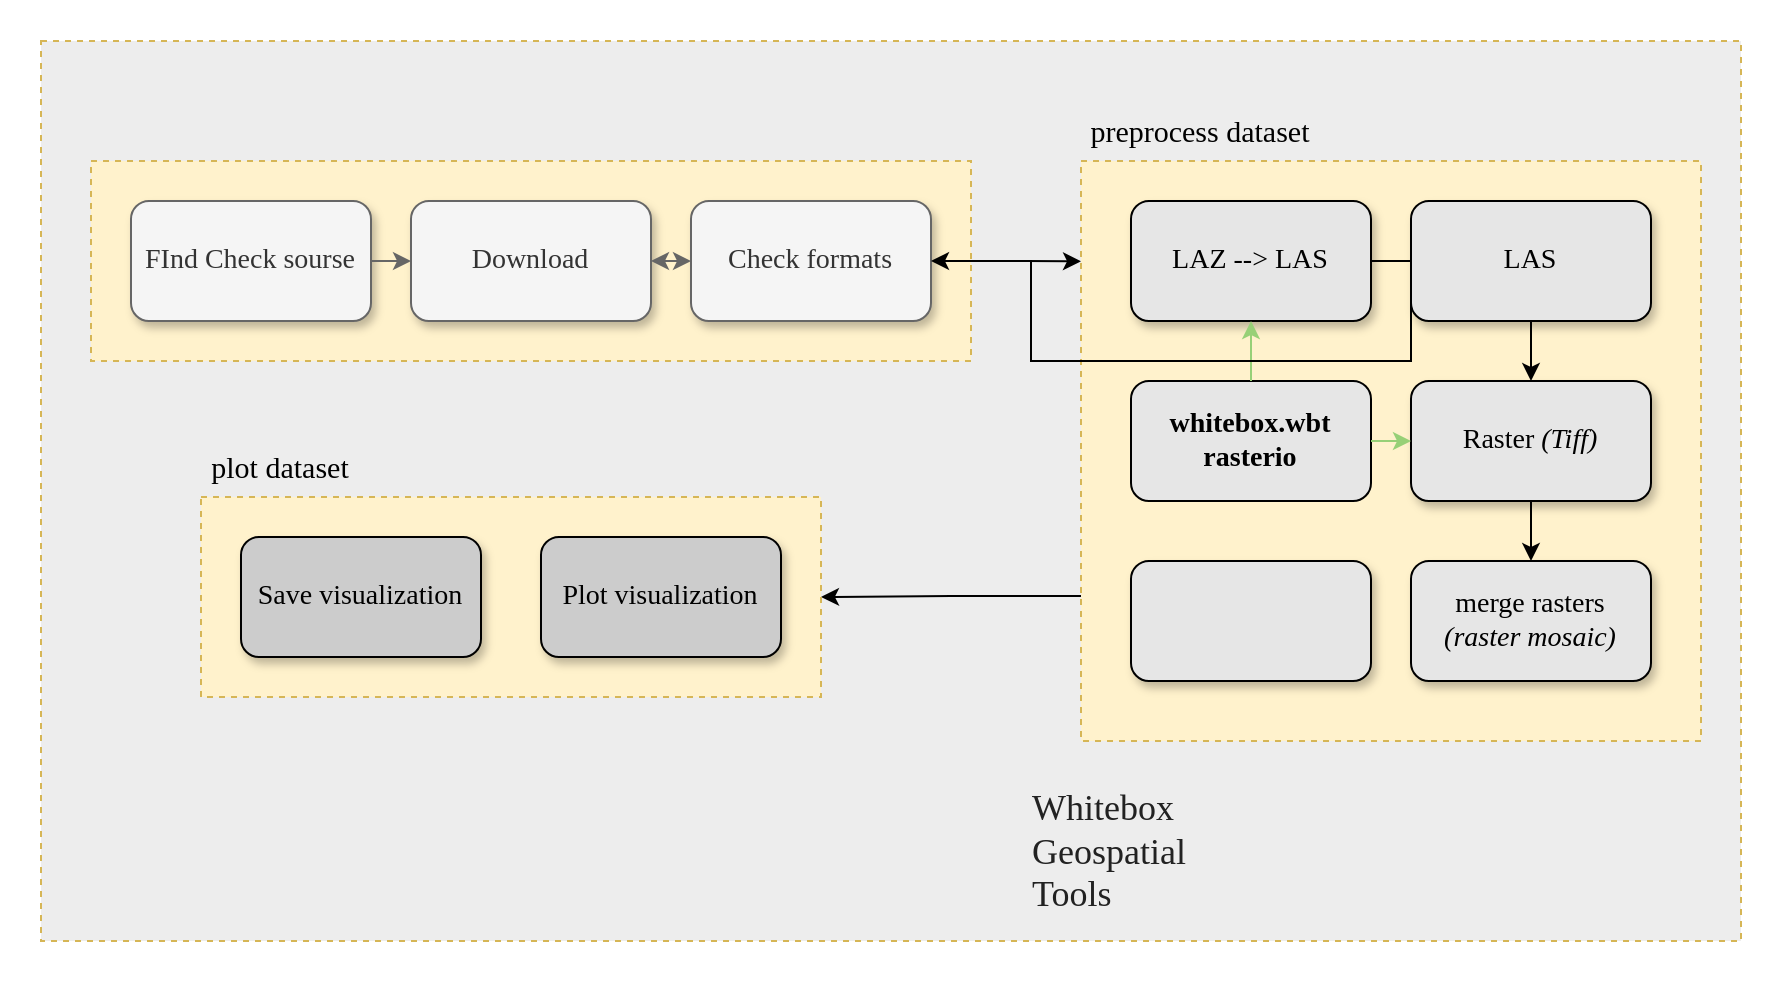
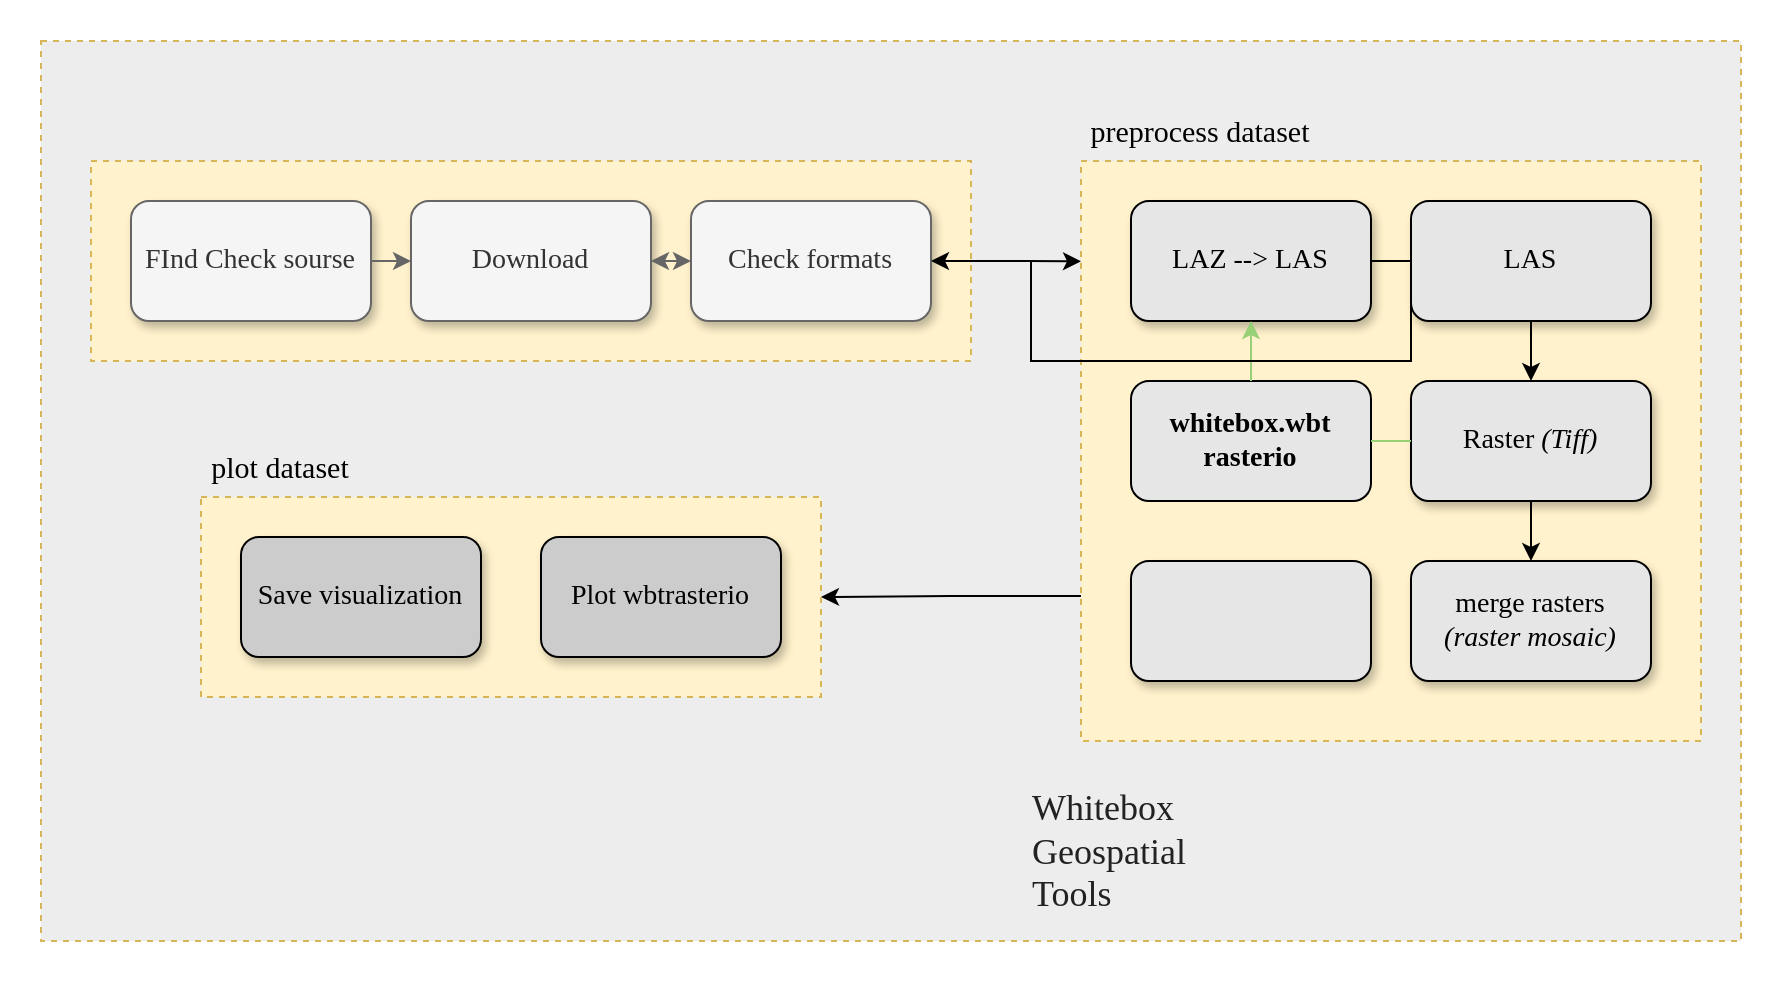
- <mxCell id="21" style="edgeStyle=orthogonalEdgeStyle;rounded=0;orthogonalLoop=1;jettySize=auto;html=1;exitX=1;exitY=0.5;exitDx=0;exitDy=0;entryX=0;entryY=0.5;entryDx=0;entryDy=0;strokeColor=#97D077;fontFamily=Akzidenz-Grotesk;fontSource=https%3A%2F%2Ffonts.googleapis.com%2Fcss%3Ffamily%3DAkzidenz-Grotesk;fontSize=14;" parent="12" source="15" target="20" edge="1"><mxGeometry relative="1" as="geometry" /></mxCell>
+ <mxCell id="21" style="edgeStyle=orthogonalEdgeStyle;rounded=0;orthogonalLoop=1;jettySize=auto;html=1;exitX=1;exitY=0.5;exitDx=0;exitDy=0;entryX=0;entryY=0.5;entryDx=0;entryDy=0;strokeColor=#97D077;fontFamily=Akzidenz-Grotesk;fontSource=https%3A%2F%2Ffonts.googleapis.com%2Fcss%3Ffamily%3DAkzidenz-Grotesk;fontSize=14;endArrow=none;" parent="12" source="15" target="20" edge="1"><mxGeometry relative="1" as="geometry" /></mxCell>
- <mxCell id="28" value="Plot visualization" style="rounded=1;whiteSpace=wrap;html=1;shadow=1;fillColor=#CCCCCC;fontFamily=Akzidenz-Grotesk;fontSource=https%3A%2F%2Ffonts.googleapis.com%2Fcss%3Ffamily%3DAkzidenz-Grotesk;fontSize=14;" parent="26" vertex="1"><mxGeometry x="170" y="50" width="120" height="60" as="geometry" /></mxCell>
+ <mxCell id="28" value="Plot wbtrasterio" style="rounded=1;whiteSpace=wrap;html=1;shadow=1;fillColor=#CCCCCC;fontFamily=Akzidenz-Grotesk;fontSource=https%3A%2F%2Ffonts.googleapis.com%2Fcss%3Ffamily%3DAkzidenz-Grotesk;fontSize=14;" parent="26" vertex="1"><mxGeometry x="170" y="50" width="120" height="60" as="geometry" /></mxCell>
